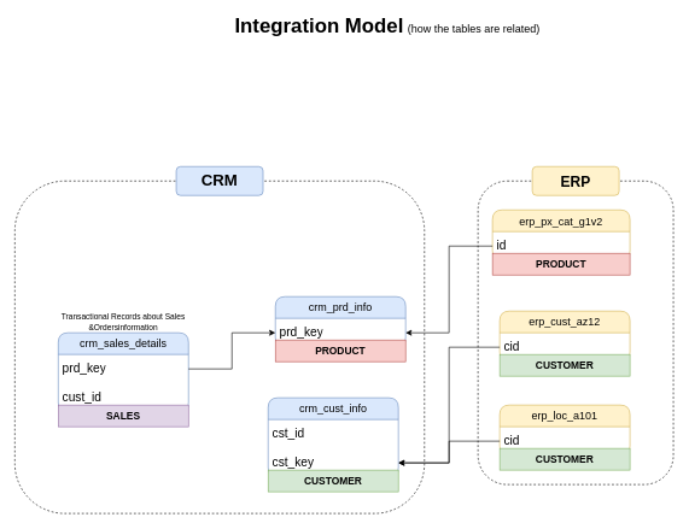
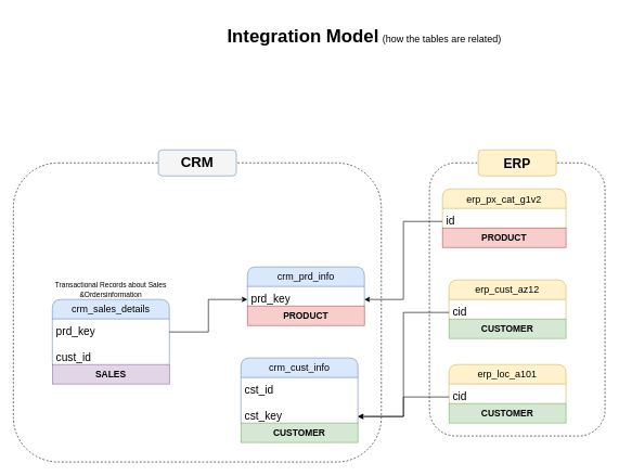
- <mxCell id="2" value="&lt;font style=&quot;&quot;&gt;&lt;b style=&quot;&quot;&gt;&lt;font style=&quot;&quot;&gt;&lt;font style=&quot;font-size: 28px;&quot;&gt;Integration Model&lt;/font&gt;&lt;span style=&quot;font-size: 21px;&quot;&gt;&amp;nbsp;&lt;/span&gt;&lt;/font&gt;&lt;/b&gt;&lt;font style=&quot;font-size: 15px;&quot;&gt;(how the tables are related)&lt;/font&gt;&lt;/font&gt;" style="text;html=1;align=center;verticalAlign=middle;whiteSpace=wrap;rounded=0;" parent="1" vertex="1"><mxGeometry x="260" y="20" width="550" height="30" as="geometry" /></mxCell>
+ <mxCell id="2" value="&lt;font style=&quot;&quot;&gt;&lt;b style=&quot;&quot;&gt;&lt;font style=&quot;&quot;&gt;&lt;font style=&quot;font-size: 28px;&quot;&gt;Integration Model&lt;/font&gt;&lt;span style=&quot;font-size: 21px;&quot;&gt;&amp;nbsp;&lt;/span&gt;&lt;/font&gt;&lt;/b&gt;&lt;font style=&quot;font-size: 15px;&quot;&gt;(how the tables are related)&lt;/font&gt;&lt;/font&gt;" style="text;html=1;align=center;verticalAlign=middle;whiteSpace=wrap;rounded=0;" parent="1" vertex="1"><mxGeometry x="285" y="40" width="550" height="30" as="geometry" /></mxCell>
- <mxCell id="23" value="&lt;b&gt;&lt;font style=&quot;font-size: 22px;&quot;&gt;CRM&lt;/font&gt;&lt;/b&gt;" style="rounded=1;whiteSpace=wrap;html=1;fillColor=#dae8fc;strokeColor=#6c8ebf;" parent="1" vertex="1"><mxGeometry x="243" y="230" width="120" height="40" as="geometry" /></mxCell>
+ <mxCell id="23" value="&lt;b&gt;&lt;font style=&quot;font-size: 22px;&quot;&gt;CRM&lt;/font&gt;&lt;/b&gt;" style="rounded=1;whiteSpace=wrap;html=1;fillColor=#f5f5f5;strokeColor=#6c8ebf;" parent="1" vertex="1"><mxGeometry x="243" y="230" width="120" height="40" as="geometry" /></mxCell>
